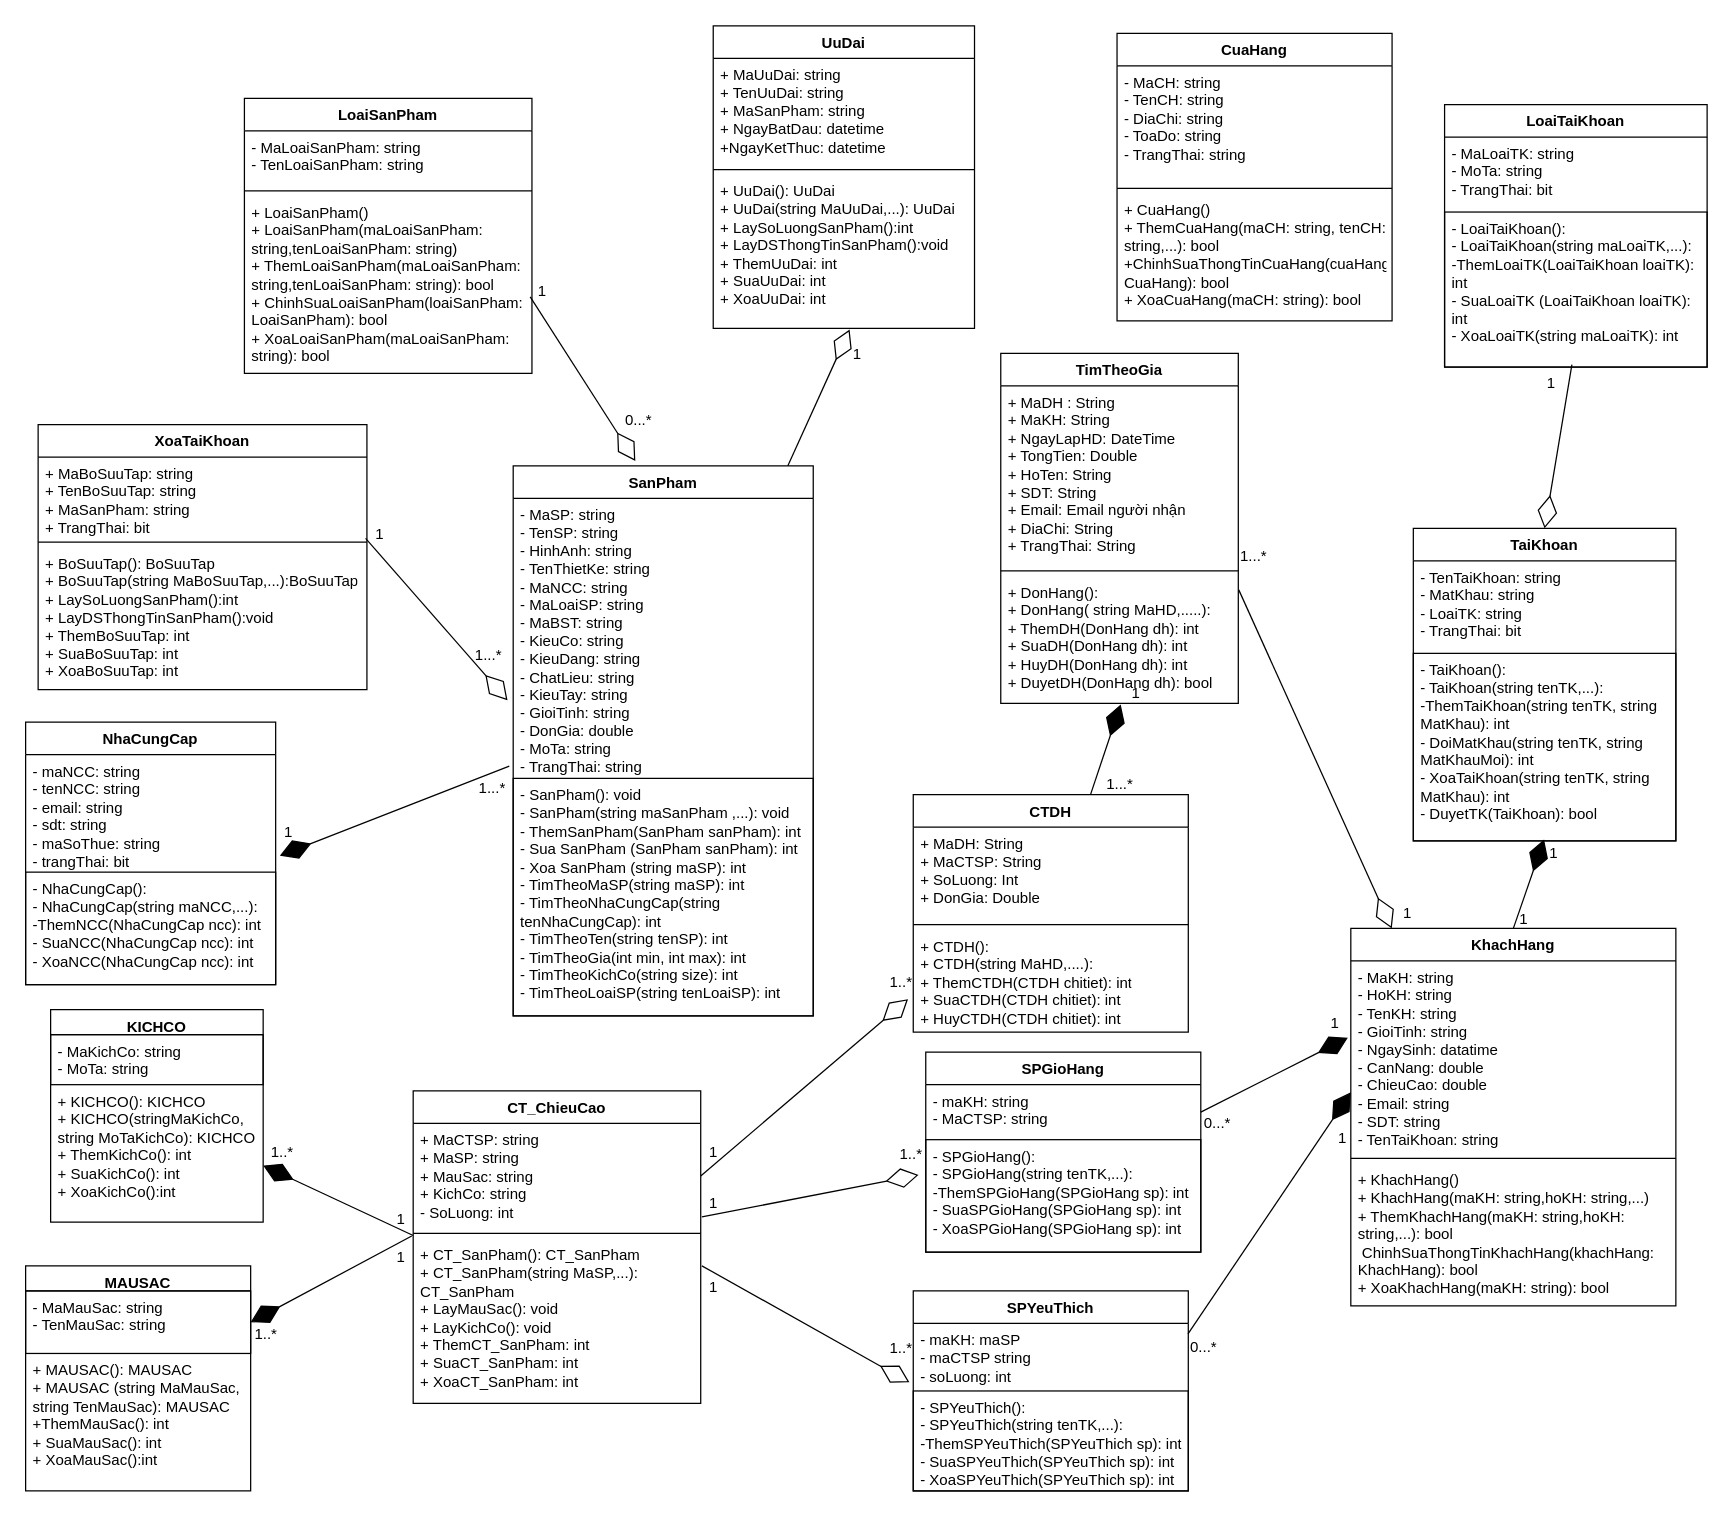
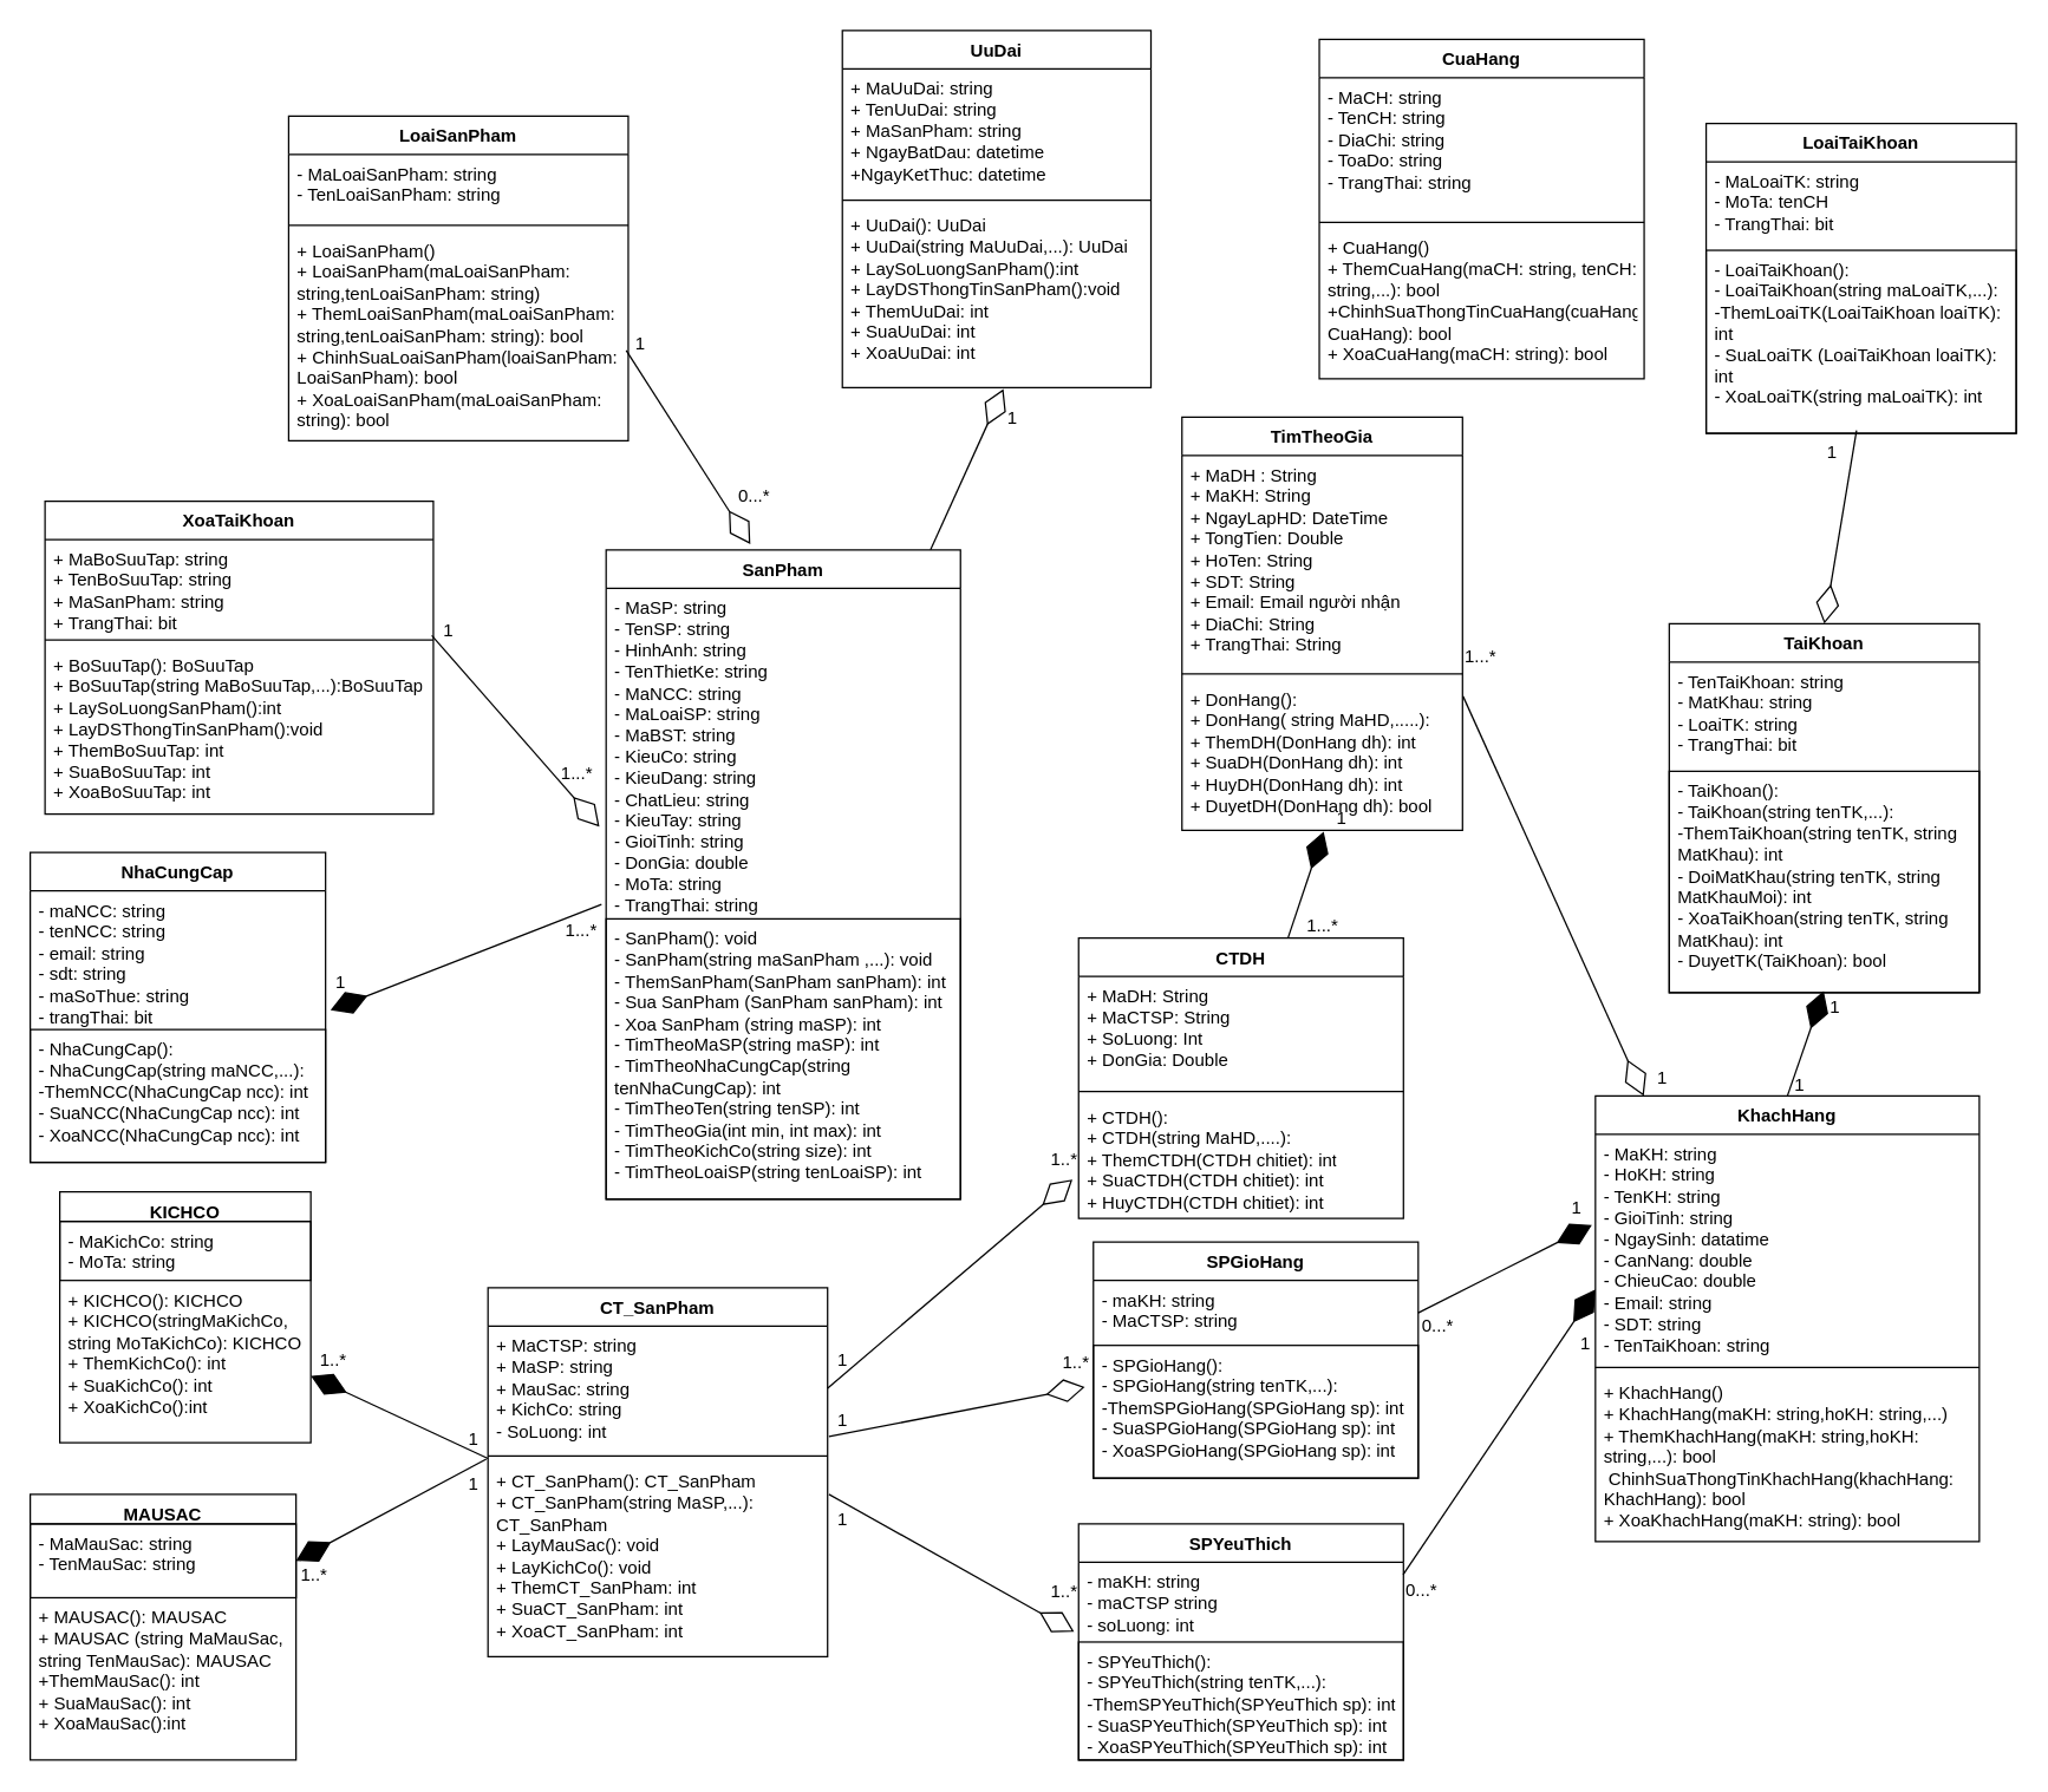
- <mxCell id="6" value="- MaLoaiTK: string&lt;div&gt;- MoTa: string&lt;/div&gt;&lt;div&gt;- TrangThai: bit&lt;/div&gt;&lt;div&gt;&lt;br&gt;&lt;/div&gt;" style="text;strokeColor=none;fillColor=none;align=left;verticalAlign=top;spacingLeft=4;spacingRight=4;overflow=hidden;rotatable=0;points=[[0,0.5],[1,0.5]];portConstraint=eastwest;whiteSpace=wrap;html=1;labelBackgroundColor=none;" parent="5" vertex="1"><mxGeometry y="26" width="210" height="60" as="geometry" /></mxCell>
+ <mxCell id="6" value="- MaLoaiTK: string&lt;div&gt;- MoTa: tenCH&lt;/div&gt;&lt;div&gt;- TrangThai: bit&lt;/div&gt;&lt;div&gt;&lt;br&gt;&lt;/div&gt;" style="text;strokeColor=none;fillColor=none;align=left;verticalAlign=top;spacingLeft=4;spacingRight=4;overflow=hidden;rotatable=0;points=[[0,0.5],[1,0.5]];portConstraint=eastwest;whiteSpace=wrap;html=1;labelBackgroundColor=none;" parent="5" vertex="1"><mxGeometry y="26" width="210" height="60" as="geometry" /></mxCell>
- <mxCell id="33" value="CT_ChieuCao" style="swimlane;fontStyle=1;align=center;verticalAlign=top;childLayout=stackLayout;horizontal=1;startSize=26;horizontalStack=0;resizeParent=1;resizeParentMax=0;resizeLast=0;collapsible=1;marginBottom=0;whiteSpace=wrap;html=1;labelBackgroundColor=none;" parent="1" vertex="1"><mxGeometry x="330" y="872" width="230" height="250" as="geometry" /></mxCell>
+ <mxCell id="33" value="CT_SanPham" style="swimlane;fontStyle=1;align=center;verticalAlign=top;childLayout=stackLayout;horizontal=1;startSize=26;horizontalStack=0;resizeParent=1;resizeParentMax=0;resizeLast=0;collapsible=1;marginBottom=0;whiteSpace=wrap;html=1;labelBackgroundColor=none;" parent="1" vertex="1"><mxGeometry x="330" y="872" width="230" height="250" as="geometry" /></mxCell>
- <mxCell id="15" value="- maKH: maSP&lt;div&gt;- maCTSP string&lt;/div&gt;&lt;div&gt;- soLuong: int&lt;/div&gt;&lt;div&gt;&lt;br&gt;&lt;/div&gt;" style="text;strokeColor=none;fillColor=none;align=left;verticalAlign=top;spacingLeft=4;spacingRight=4;overflow=hidden;rotatable=0;points=[[0,0.5],[1,0.5]];portConstraint=eastwest;whiteSpace=wrap;html=1;labelBackgroundColor=none;" parent="14" vertex="1"><mxGeometry y="26" width="220" height="54" as="geometry" /></mxCell>
+ <mxCell id="15" value="- maKH: string&lt;div&gt;- maCTSP string&lt;/div&gt;&lt;div&gt;- soLuong: int&lt;/div&gt;&lt;div&gt;&lt;br&gt;&lt;/div&gt;" style="text;strokeColor=none;fillColor=none;align=left;verticalAlign=top;spacingLeft=4;spacingRight=4;overflow=hidden;rotatable=0;points=[[0,0.5],[1,0.5]];portConstraint=eastwest;whiteSpace=wrap;html=1;labelBackgroundColor=none;" parent="14" vertex="1"><mxGeometry y="26" width="220" height="54" as="geometry" /></mxCell>
